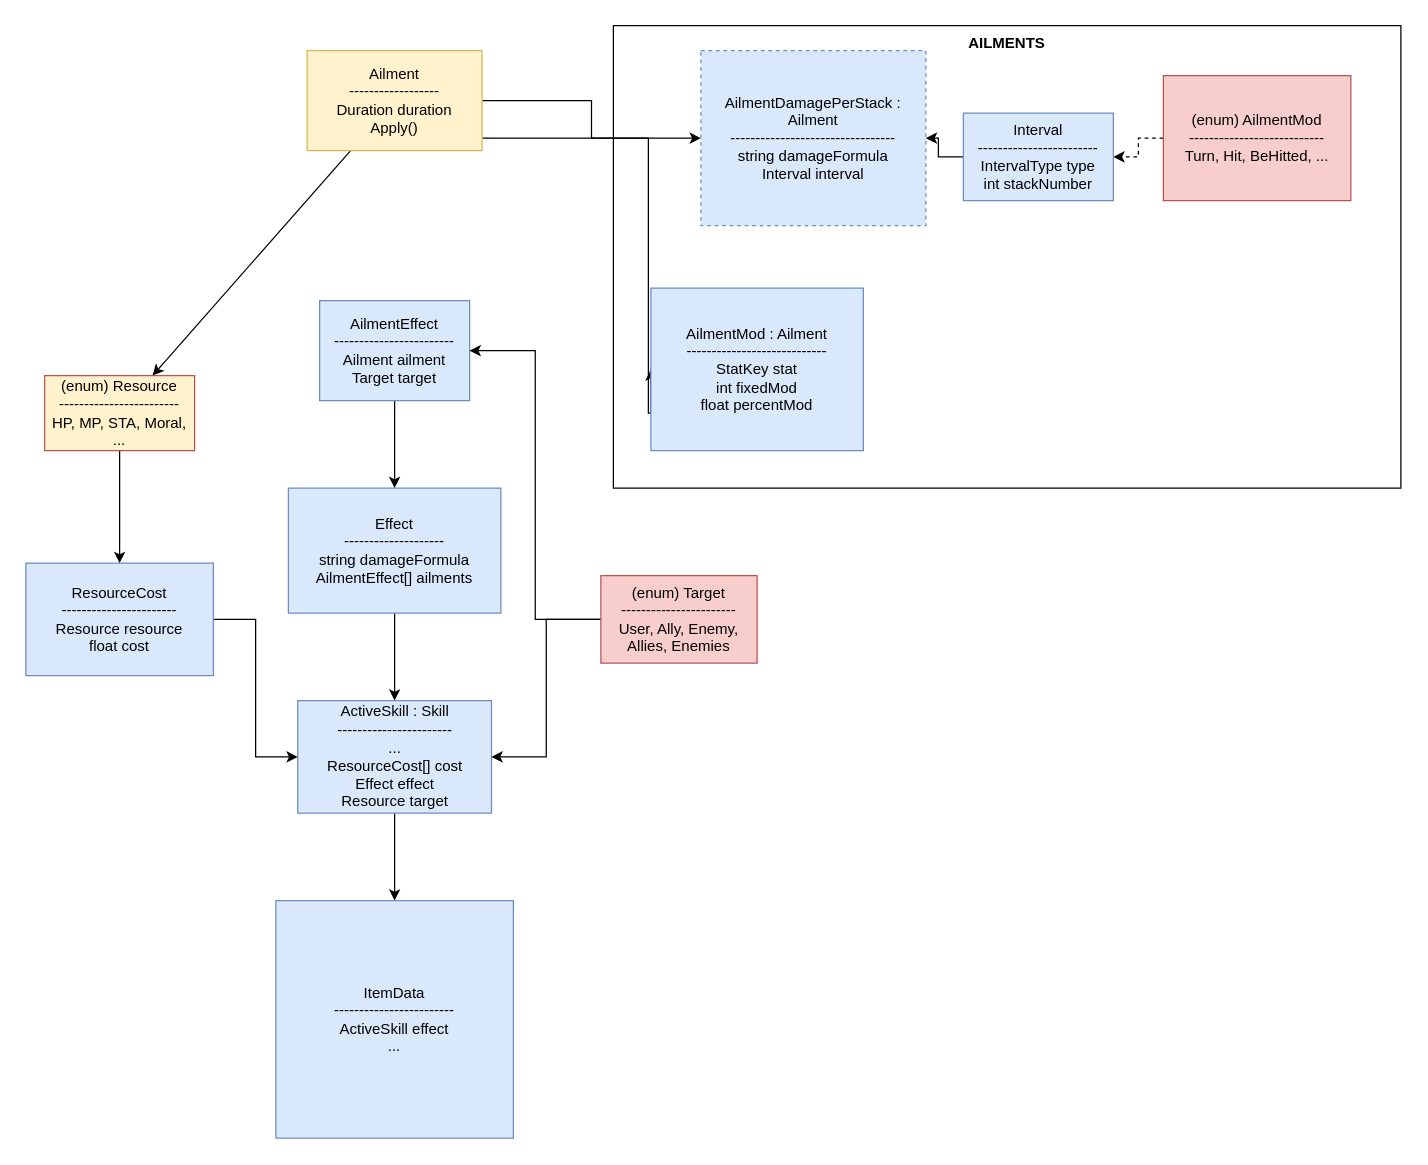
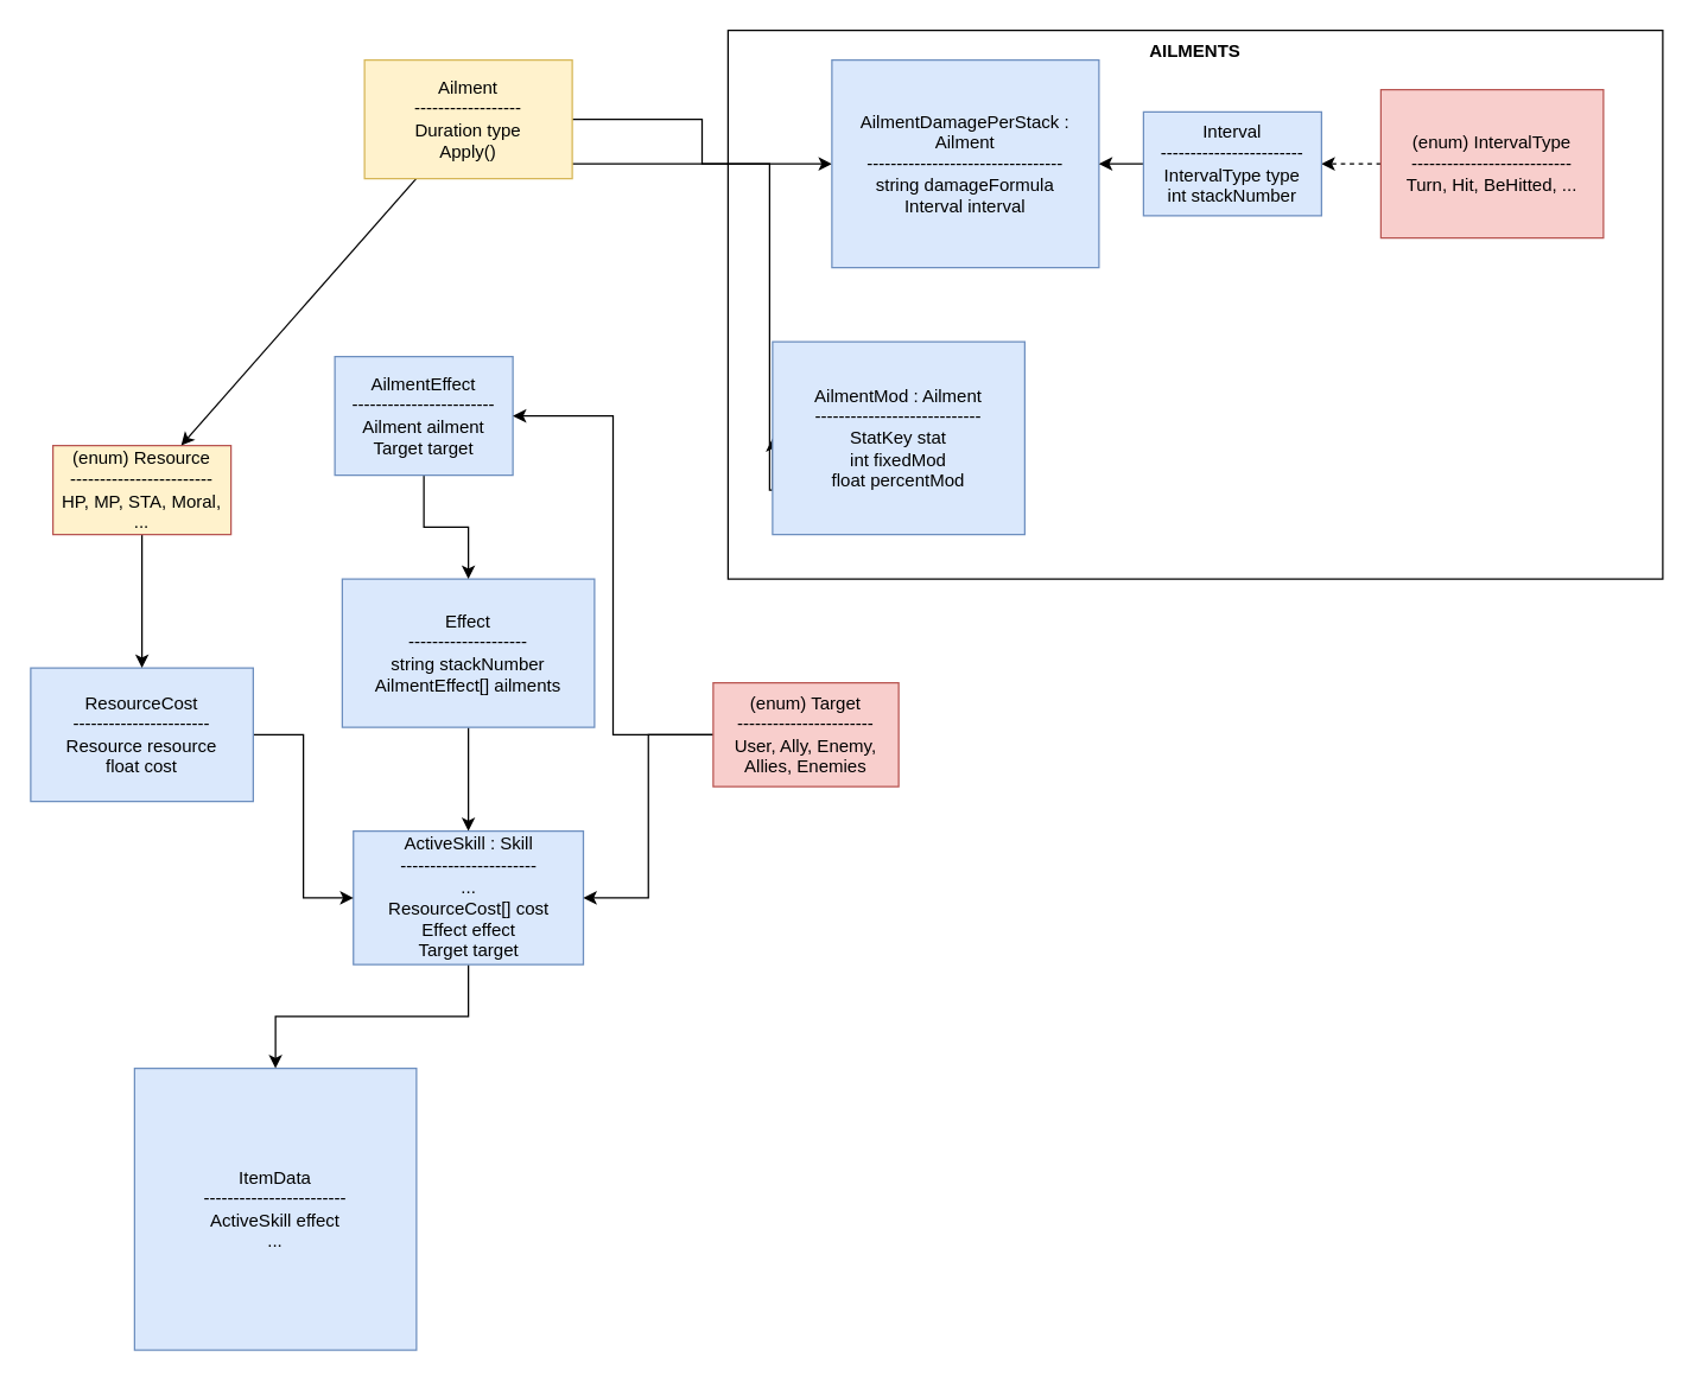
- <mxCell id="19" value="Ailment&lt;div&gt;------------------&lt;/div&gt;&lt;div&gt;Duration duration&lt;/div&gt;&lt;div&gt;Apply()&lt;/div&gt;" style="rounded=0;whiteSpace=wrap;html=1;fillColor=#fff2cc;strokeColor=#d6b656;" vertex="1" parent="1"><mxGeometry x="245" y="40" width="140" height="80" as="geometry" /></mxCell>
+ <mxCell id="19" value="Ailment&lt;div&gt;------------------&lt;/div&gt;&lt;div&gt;Duration type&lt;/div&gt;&lt;div&gt;Apply()&lt;/div&gt;" style="rounded=0;whiteSpace=wrap;html=1;fillColor=#fff2cc;strokeColor=#d6b656;" vertex="1" parent="1"><mxGeometry x="245" y="40" width="140" height="80" as="geometry" /></mxCell>
- <mxCell id="20" value="AilmentDamagePerStack : Ailment&lt;div&gt;---------------------------------&lt;/div&gt;&lt;div&gt;string damageFormula&lt;/div&gt;&lt;div&gt;Interval interval&lt;/div&gt;" style="rounded=0;whiteSpace=wrap;html=1;fillColor=#dae8fc;strokeColor=#6c8ebf;dashed=1;" vertex="1" parent="1"><mxGeometry x="560" y="40" width="180" height="140" as="geometry" /></mxCell>
+ <mxCell id="20" value="AilmentDamagePerStack : Ailment&lt;div&gt;---------------------------------&lt;/div&gt;&lt;div&gt;string damageFormula&lt;/div&gt;&lt;div&gt;Interval interval&lt;/div&gt;" style="rounded=0;whiteSpace=wrap;html=1;fillColor=#dae8fc;strokeColor=#6c8ebf;" vertex="1" parent="1"><mxGeometry x="560" y="40" width="180" height="140" as="geometry" /></mxCell>
- <mxCell id="23" value="(enum) AilmentMod&lt;div&gt;---------------------------&lt;/div&gt;&lt;div&gt;Turn, Hit, BeHitted, ...&lt;/div&gt;" style="rounded=0;whiteSpace=wrap;html=1;fillColor=#f8cecc;strokeColor=#b85450;" vertex="1" parent="1"><mxGeometry x="930" y="60" width="150" height="100" as="geometry" /></mxCell>
+ <mxCell id="23" value="(enum) IntervalType&lt;div&gt;---------------------------&lt;/div&gt;&lt;div&gt;Turn, Hit, BeHitted, ...&lt;/div&gt;" style="rounded=0;whiteSpace=wrap;html=1;fillColor=#f8cecc;strokeColor=#b85450;" vertex="1" parent="1"><mxGeometry x="930" y="60" width="150" height="100" as="geometry" /></mxCell>
- <mxCell id="25" value="Interval&lt;div&gt;------------------------&lt;/div&gt;&lt;div&gt;IntervalType type&lt;/div&gt;&lt;div&gt;int stackNumber&lt;/div&gt;" style="rounded=0;whiteSpace=wrap;html=1;fillColor=#dae8fc;strokeColor=#6c8ebf;" vertex="1" parent="1"><mxGeometry x="770" y="90" width="120" height="70" as="geometry" /></mxCell>
+ <mxCell id="25" value="Interval&lt;div&gt;------------------------&lt;/div&gt;&lt;div&gt;IntervalType type&lt;/div&gt;&lt;div&gt;int stackNumber&lt;/div&gt;" style="rounded=0;whiteSpace=wrap;html=1;fillColor=#dae8fc;strokeColor=#6c8ebf;" vertex="1" parent="1"><mxGeometry x="770" y="75" width="120" height="70" as="geometry" /></mxCell>
- <mxCell id="6" value="AilmentEffect&lt;div&gt;------------------------&lt;/div&gt;&lt;div&gt;Ailment ailment&lt;/div&gt;&lt;div&gt;Target target&lt;/div&gt;" style="rounded=0;whiteSpace=wrap;html=1;fillColor=#dae8fc;strokeColor=#6c8ebf;" parent="1" vertex="1"><mxGeometry x="255" y="240" width="120" height="80" as="geometry" /></mxCell>
+ <mxCell id="6" value="AilmentEffect&lt;div&gt;------------------------&lt;/div&gt;&lt;div&gt;Ailment ailment&lt;/div&gt;&lt;div&gt;Target target&lt;/div&gt;" style="rounded=0;whiteSpace=wrap;html=1;fillColor=#dae8fc;strokeColor=#6c8ebf;" parent="1" vertex="1"><mxGeometry x="225" y="240" width="120" height="80" as="geometry" /></mxCell>
- <mxCell id="4" value="Effect&lt;div&gt;--------------------&lt;/div&gt;&lt;div&gt;string damageFormula&lt;/div&gt;&lt;div&gt;AilmentEffect[] ailments&lt;/div&gt;" style="rounded=0;whiteSpace=wrap;html=1;fillColor=#dae8fc;strokeColor=#6c8ebf;" parent="1" vertex="1"><mxGeometry x="230" y="390" width="170" height="100" as="geometry" /></mxCell>
+ <mxCell id="4" value="Effect&lt;div&gt;--------------------&lt;/div&gt;&lt;div&gt;string stackNumber&lt;/div&gt;&lt;div&gt;AilmentEffect[] ailments&lt;/div&gt;" style="rounded=0;whiteSpace=wrap;html=1;fillColor=#dae8fc;strokeColor=#6c8ebf;" parent="1" vertex="1"><mxGeometry x="230" y="390" width="170" height="100" as="geometry" /></mxCell>
- <mxCell id="8" value="ActiveSkill : Skill&lt;div&gt;-----------------------&lt;/div&gt;&lt;div&gt;...&lt;/div&gt;&lt;div&gt;ResourceCost[] cost&lt;/div&gt;&lt;div&gt;Effect effect&lt;/div&gt;&lt;div&gt;Resource target&lt;/div&gt;" style="rounded=0;whiteSpace=wrap;html=1;fillColor=#dae8fc;strokeColor=#6c8ebf;" parent="1" vertex="1"><mxGeometry x="237.5" y="560" width="155" height="90" as="geometry" /></mxCell>
+ <mxCell id="8" value="ActiveSkill : Skill&lt;div&gt;-----------------------&lt;/div&gt;&lt;div&gt;...&lt;/div&gt;&lt;div&gt;ResourceCost[] cost&lt;/div&gt;&lt;div&gt;Effect effect&lt;/div&gt;&lt;div&gt;Target target&lt;/div&gt;" style="rounded=0;whiteSpace=wrap;html=1;fillColor=#dae8fc;strokeColor=#6c8ebf;" parent="1" vertex="1"><mxGeometry x="237.5" y="560" width="155" height="90" as="geometry" /></mxCell>
- <mxCell id="2" value="ItemData&lt;div&gt;------------------------&lt;/div&gt;&lt;div&gt;ActiveSkill effect&lt;/div&gt;&lt;div&gt;...&lt;/div&gt;" style="whiteSpace=wrap;html=1;aspect=fixed;fillColor=#dae8fc;strokeColor=#6c8ebf;" parent="1" vertex="1"><mxGeometry x="220" y="720" width="190" height="190" as="geometry" /></mxCell>
+ <mxCell id="2" value="ItemData&lt;div&gt;------------------------&lt;/div&gt;&lt;div&gt;ActiveSkill effect&lt;/div&gt;&lt;div&gt;...&lt;/div&gt;" style="whiteSpace=wrap;html=1;aspect=fixed;fillColor=#dae8fc;strokeColor=#6c8ebf;" parent="1" vertex="1"><mxGeometry x="90" y="720" width="190" height="190" as="geometry" /></mxCell>
